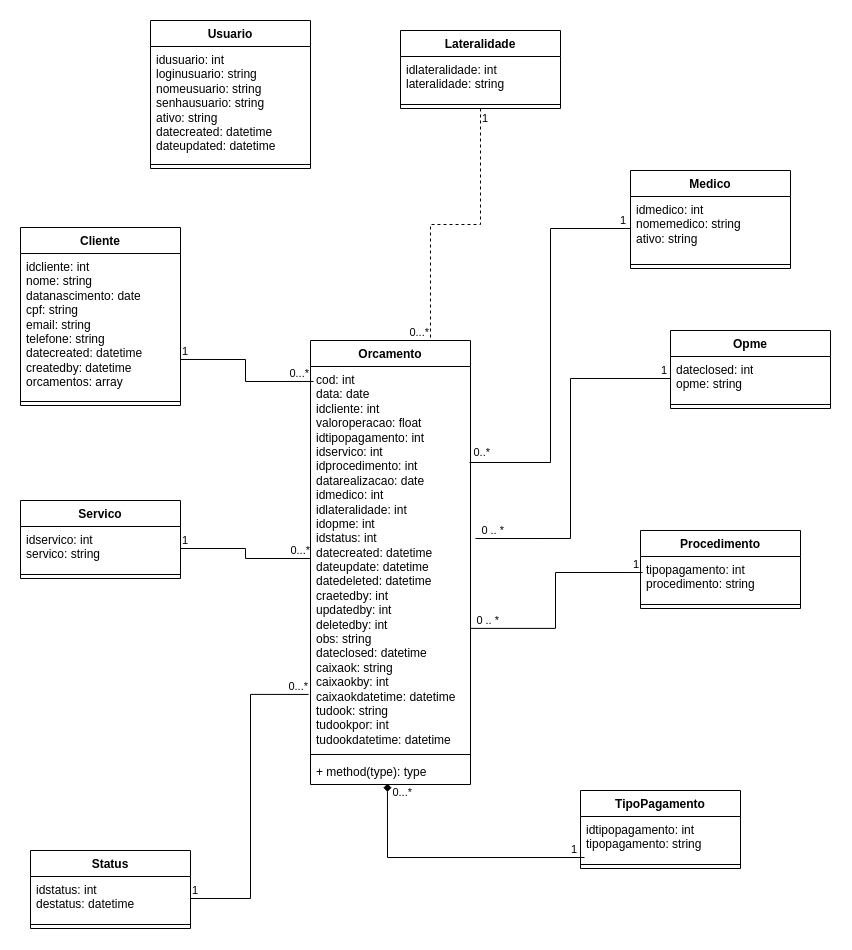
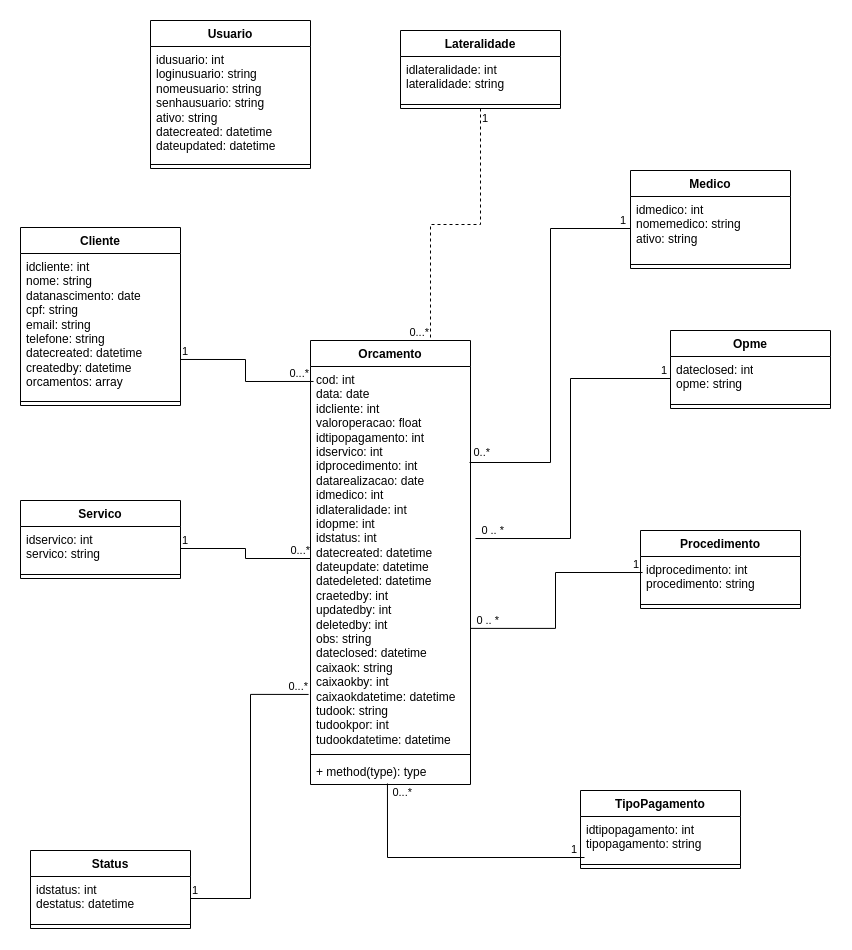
- <mxCell id="22" value="&lt;div&gt;tipopagamento: int&lt;/div&gt;&lt;div&gt;procedimento: string&lt;/div&gt;" style="text;strokeColor=none;fillColor=none;align=left;verticalAlign=top;spacingLeft=4;spacingRight=4;overflow=hidden;rotatable=0;points=[[0,0.5],[1,0.5]];portConstraint=eastwest;whiteSpace=wrap;html=1;" parent="21" vertex="1"><mxGeometry y="26" width="160" height="44" as="geometry" /></mxCell>
+ <mxCell id="22" value="&lt;div&gt;idprocedimento: int&lt;/div&gt;&lt;div&gt;procedimento: string&lt;/div&gt;" style="text;strokeColor=none;fillColor=none;align=left;verticalAlign=top;spacingLeft=4;spacingRight=4;overflow=hidden;rotatable=0;points=[[0,0.5],[1,0.5]];portConstraint=eastwest;whiteSpace=wrap;html=1;" parent="21" vertex="1"><mxGeometry y="26" width="160" height="44" as="geometry" /></mxCell>
- <mxCell id="39" value="" style="endArrow=diamond;html=1;edgeStyle=orthogonalEdgeStyle;rounded=0;entryX=0.481;entryY=0.962;entryDx=0;entryDy=0;entryPerimeter=0;exitX=0.025;exitY=0.932;exitDx=0;exitDy=0;exitPerimeter=0;" parent="1" source="31" target="17" edge="1"><mxGeometry relative="1" as="geometry"><mxPoint x="320" y="830" as="sourcePoint" /><mxPoint x="480" y="830" as="targetPoint" /></mxGeometry></mxCell>
+ <mxCell id="39" value="" style="endArrow=none;html=1;edgeStyle=orthogonalEdgeStyle;rounded=0;entryX=0.481;entryY=0.962;entryDx=0;entryDy=0;entryPerimeter=0;exitX=0.025;exitY=0.932;exitDx=0;exitDy=0;exitPerimeter=0;" parent="1" source="31" target="17" edge="1"><mxGeometry relative="1" as="geometry"><mxPoint x="320" y="830" as="sourcePoint" /><mxPoint x="480" y="830" as="targetPoint" /></mxGeometry></mxCell>
